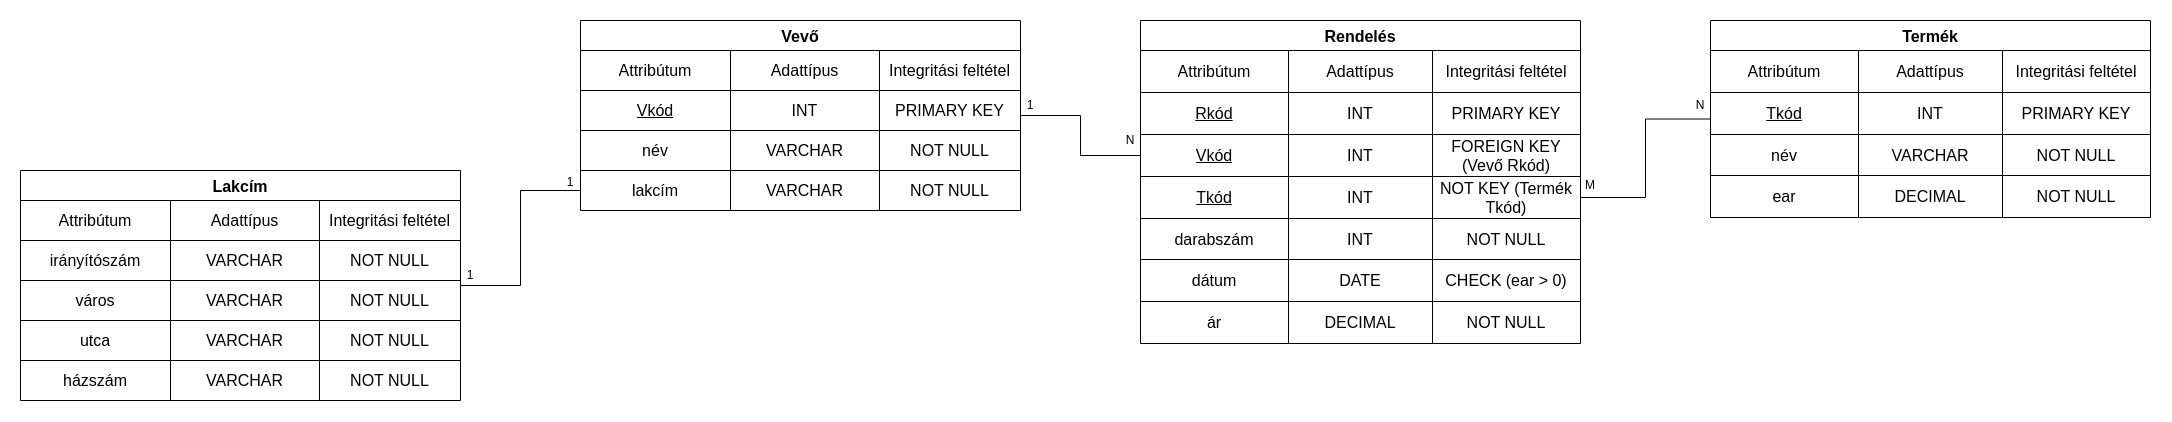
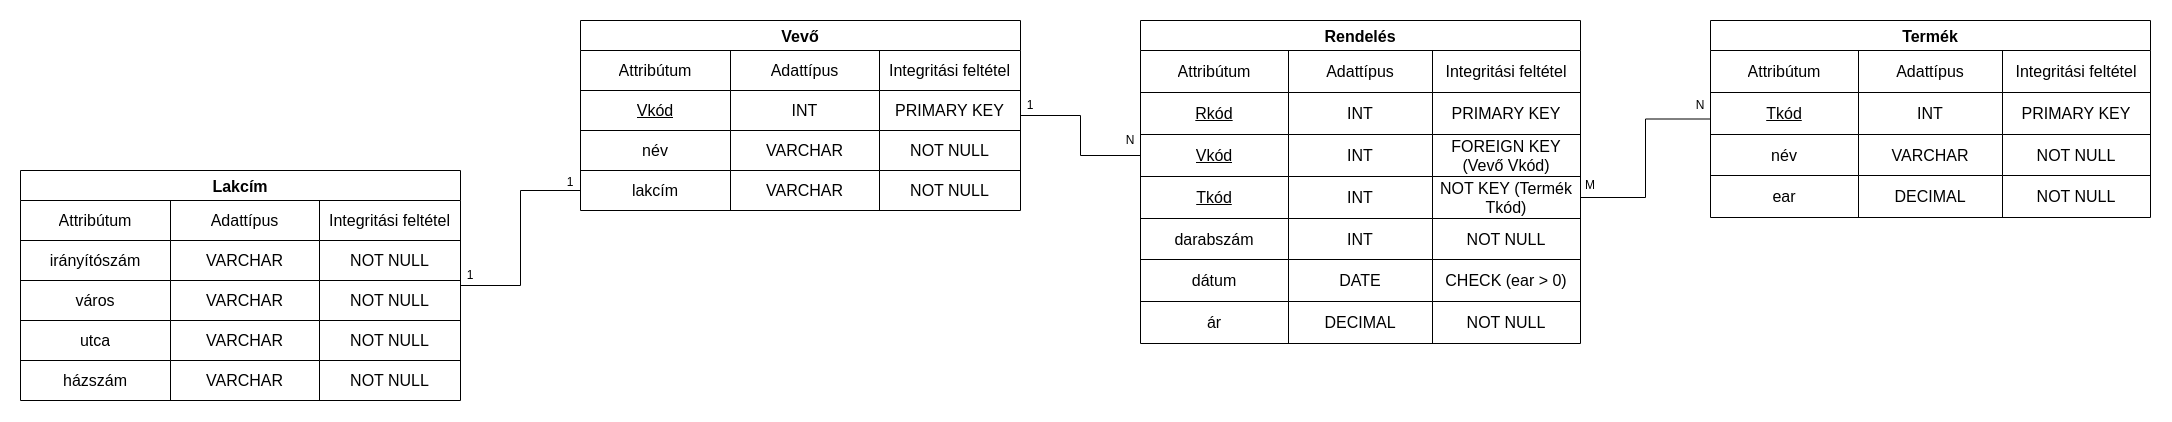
- <mxCell id="48" value="FOREIGN KEY (Vevő Rkód)" style="shape=partialRectangle;html=1;whiteSpace=wrap;connectable=0;strokeColor=inherit;overflow=hidden;fillColor=none;top=0;left=0;bottom=0;right=0;pointerEvents=1;fontSize=16;" parent="45" vertex="1"><mxGeometry x="292" width="148" height="42" as="geometry"><mxRectangle width="148" height="42" as="alternateBounds" /></mxGeometry></mxCell>
+ <mxCell id="48" value="FOREIGN KEY (Vevő Vkód)" style="shape=partialRectangle;html=1;whiteSpace=wrap;connectable=0;strokeColor=inherit;overflow=hidden;fillColor=none;top=0;left=0;bottom=0;right=0;pointerEvents=1;fontSize=16;" parent="45" vertex="1"><mxGeometry x="292" width="148" height="42" as="geometry"><mxRectangle width="148" height="42" as="alternateBounds" /></mxGeometry></mxCell>
